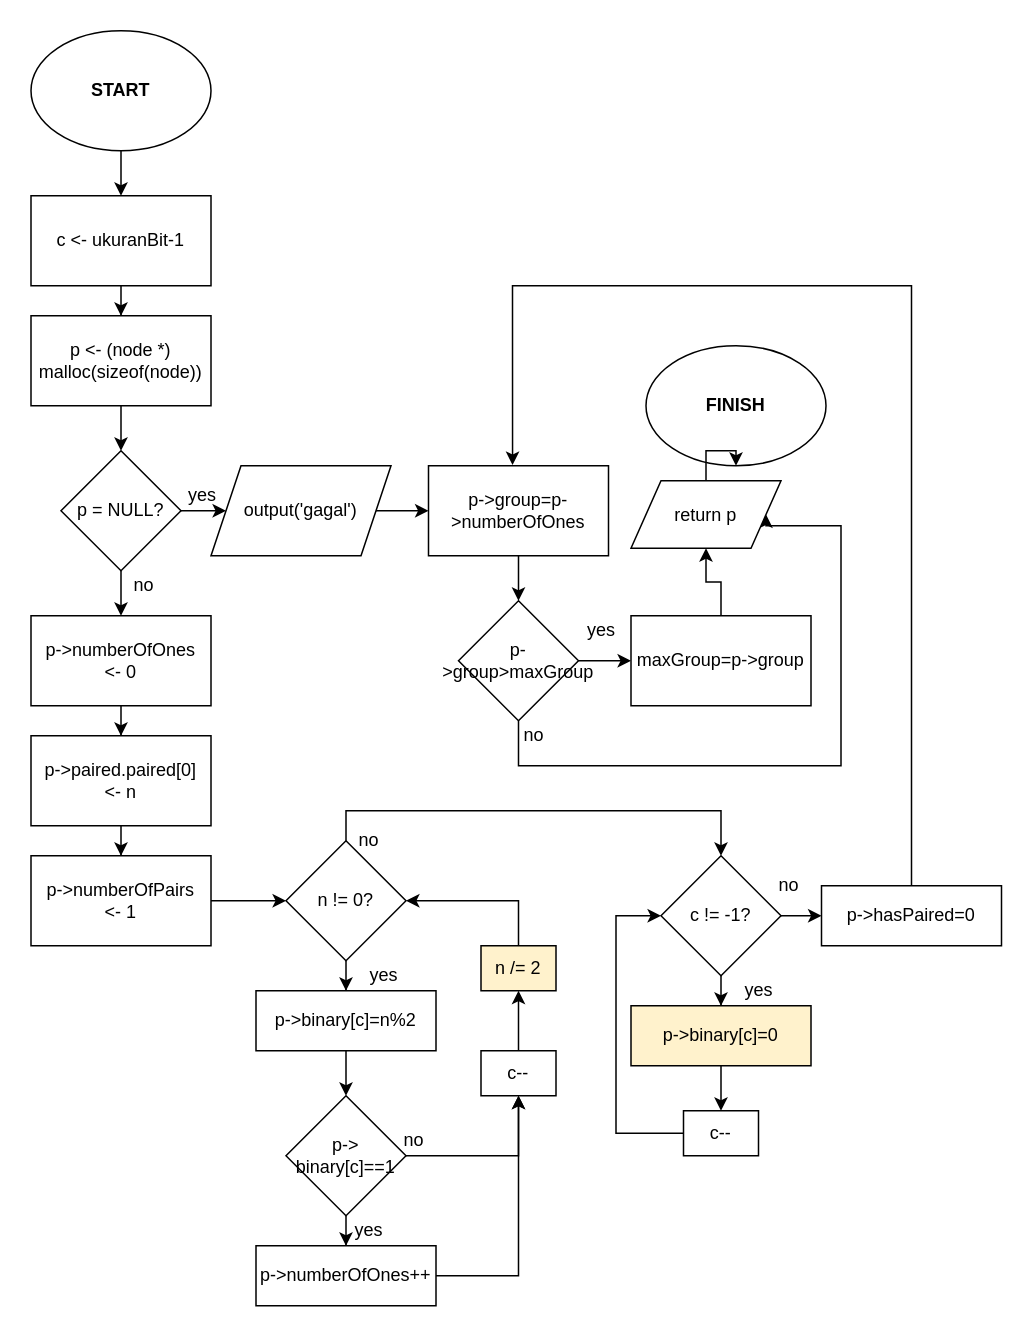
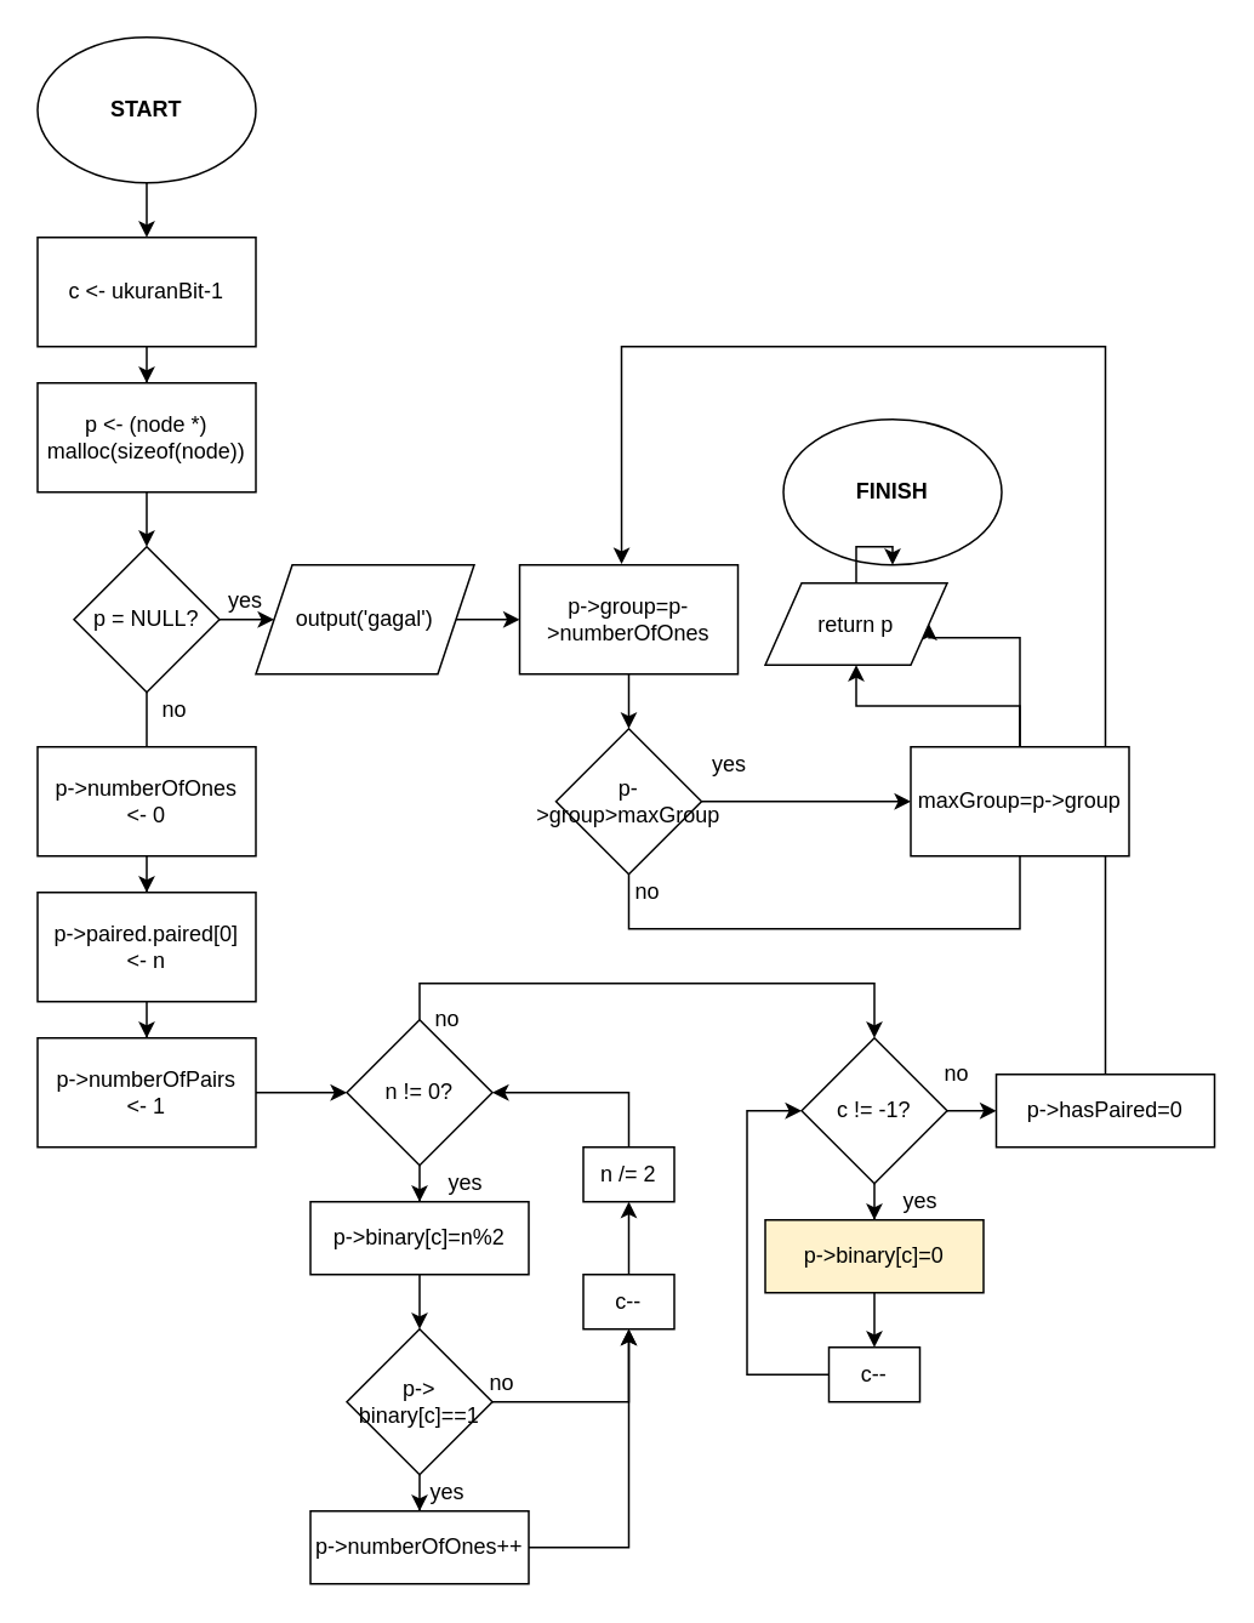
- <mxCell id="10" value="" style="edgeStyle=orthogonalEdgeStyle;rounded=0;orthogonalLoop=1;jettySize=auto;html=1;" edge="1" parent="1" source="11" target="15"><mxGeometry relative="1" as="geometry" /></mxCell>
+ <mxCell id="10" value="" style="edgeStyle=orthogonalEdgeStyle;rounded=0;orthogonalLoop=1;jettySize=auto;html=1;endArrow=none;" edge="1" parent="1" source="11" target="15"><mxGeometry relative="1" as="geometry" /></mxCell>
- <mxCell id="49" value="maxGroup=p-&gt;group" style="whiteSpace=wrap;html=1;fontStyle=0;" vertex="1" parent="1"><mxGeometry x="420" y="410" width="120" height="60" as="geometry" /></mxCell>
+ <mxCell id="49" value="maxGroup=p-&gt;group" style="whiteSpace=wrap;html=1;fontStyle=0;" vertex="1" parent="1"><mxGeometry x="500" y="410" width="120" height="60" as="geometry" /></mxCell>
- <mxCell id="33" value="n /= 2" style="whiteSpace=wrap;html=1;fontStyle=0;fillColor=#fff2cc;" vertex="1" parent="1"><mxGeometry x="320" y="630" width="50" height="30" as="geometry" /></mxCell>
+ <mxCell id="33" value="n /= 2" style="whiteSpace=wrap;html=1;fontStyle=0;" vertex="1" parent="1"><mxGeometry x="320" y="630" width="50" height="30" as="geometry" /></mxCell>
